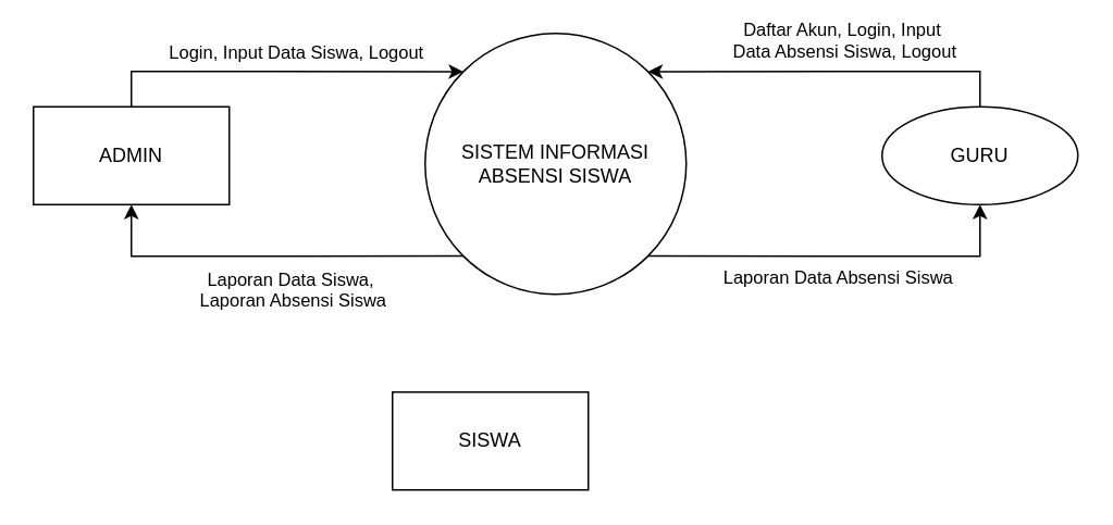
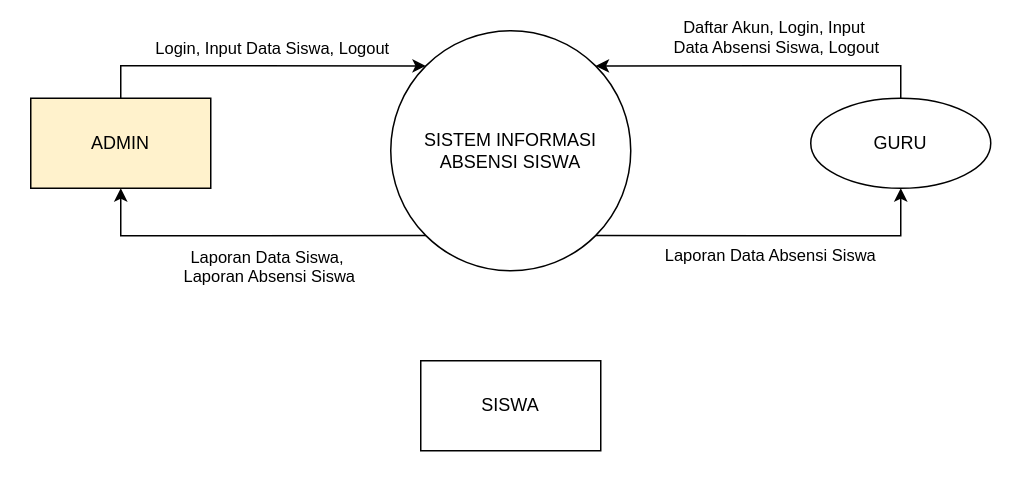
- <mxCell id="12" value="ADMIN" style="rounded=0;whiteSpace=wrap;html=1;" vertex="1" parent="1"><mxGeometry x="20" y="65" width="120" height="60" as="geometry" /></mxCell>
+ <mxCell id="12" value="ADMIN" style="rounded=0;whiteSpace=wrap;html=1;fillColor=#fff2cc;" vertex="1" parent="1"><mxGeometry x="20" y="65" width="120" height="60" as="geometry" /></mxCell>
- <mxCell id="13" value="SISWA" style="rounded=0;whiteSpace=wrap;html=1;" vertex="1" parent="1"><mxGeometry x="240" y="240" width="120" height="60" as="geometry" /></mxCell>
+ <mxCell id="13" value="SISWA" style="rounded=0;whiteSpace=wrap;html=1;" vertex="1" parent="1"><mxGeometry x="280" y="240" width="120" height="60" as="geometry" /></mxCell>
